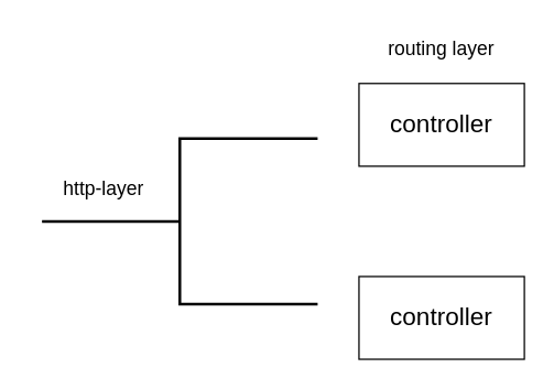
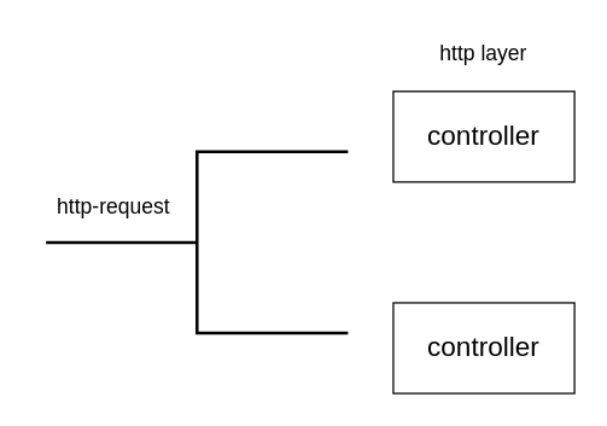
- <mxCell id="6" value="routing layer" style="text;html=1;strokeColor=none;fillColor=none;align=center;verticalAlign=middle;whiteSpace=wrap;rounded=0;fontSize=14;" vertex="1" parent="1"><mxGeometry x="280" y="20" width="80" height="30" as="geometry" /></mxCell>
+ <mxCell id="6" value="http layer" style="text;html=1;strokeColor=none;fillColor=none;align=center;verticalAlign=middle;whiteSpace=wrap;rounded=0;fontSize=14;" vertex="1" parent="1"><mxGeometry x="280" y="20" width="80" height="30" as="geometry" /></mxCell>
- <mxCell id="5" value="&lt;font style=&quot;font-size: 14px&quot;&gt;http-layer&lt;/font&gt;" style="text;html=1;strokeColor=none;fillColor=none;align=center;verticalAlign=middle;whiteSpace=wrap;rounded=0;fontSize=18;" vertex="1" parent="1"><mxGeometry x="20" y="120" width="110" height="30" as="geometry" /></mxCell>
+ <mxCell id="5" value="&lt;font style=&quot;font-size: 14px&quot;&gt;http-request&lt;/font&gt;" style="text;html=1;strokeColor=none;fillColor=none;align=center;verticalAlign=middle;whiteSpace=wrap;rounded=0;fontSize=18;" vertex="1" parent="1"><mxGeometry x="20" y="120" width="110" height="30" as="geometry" /></mxCell>
